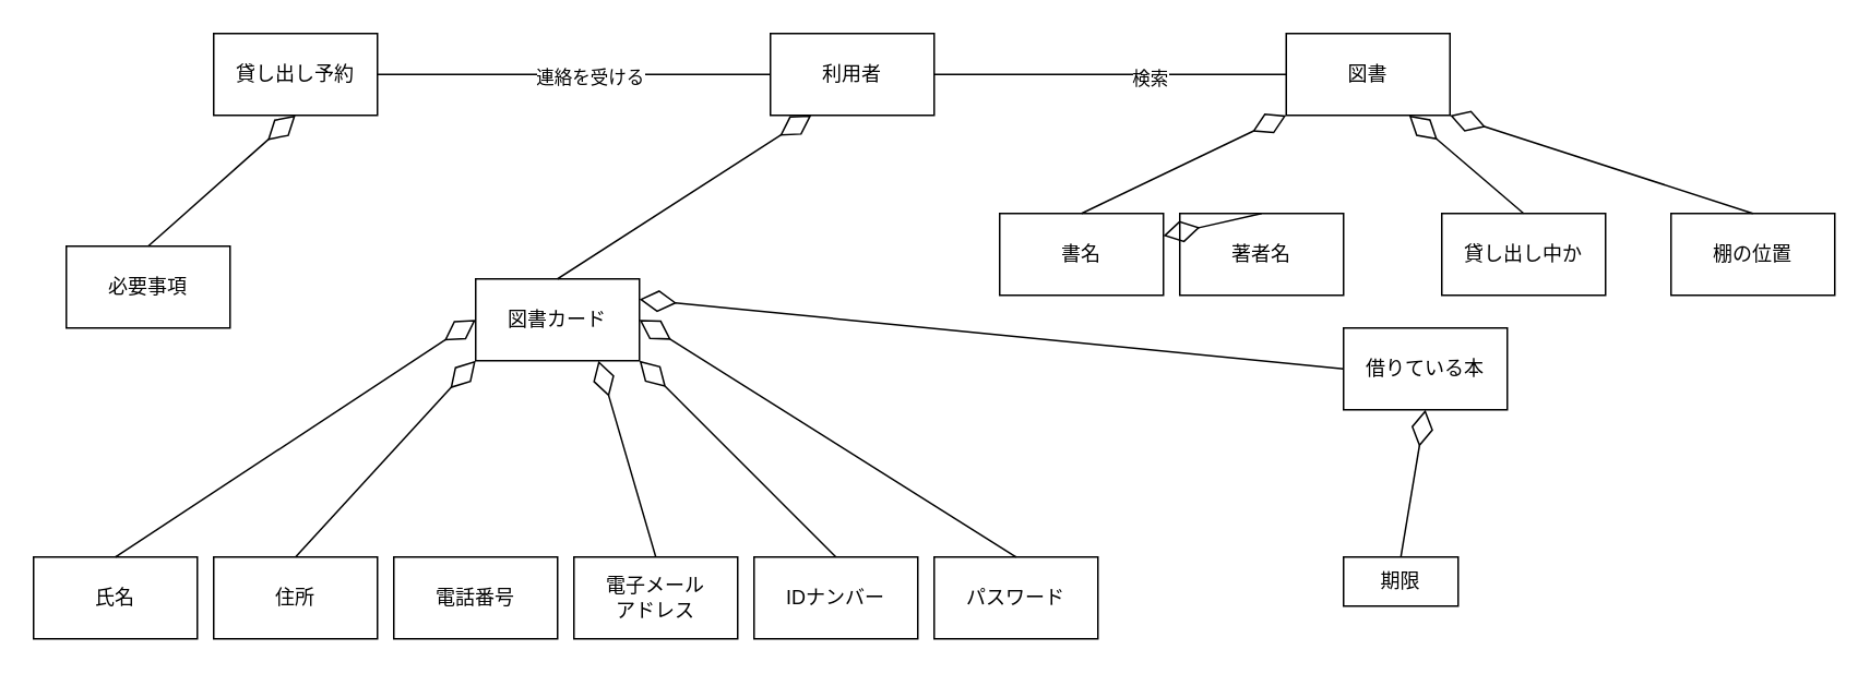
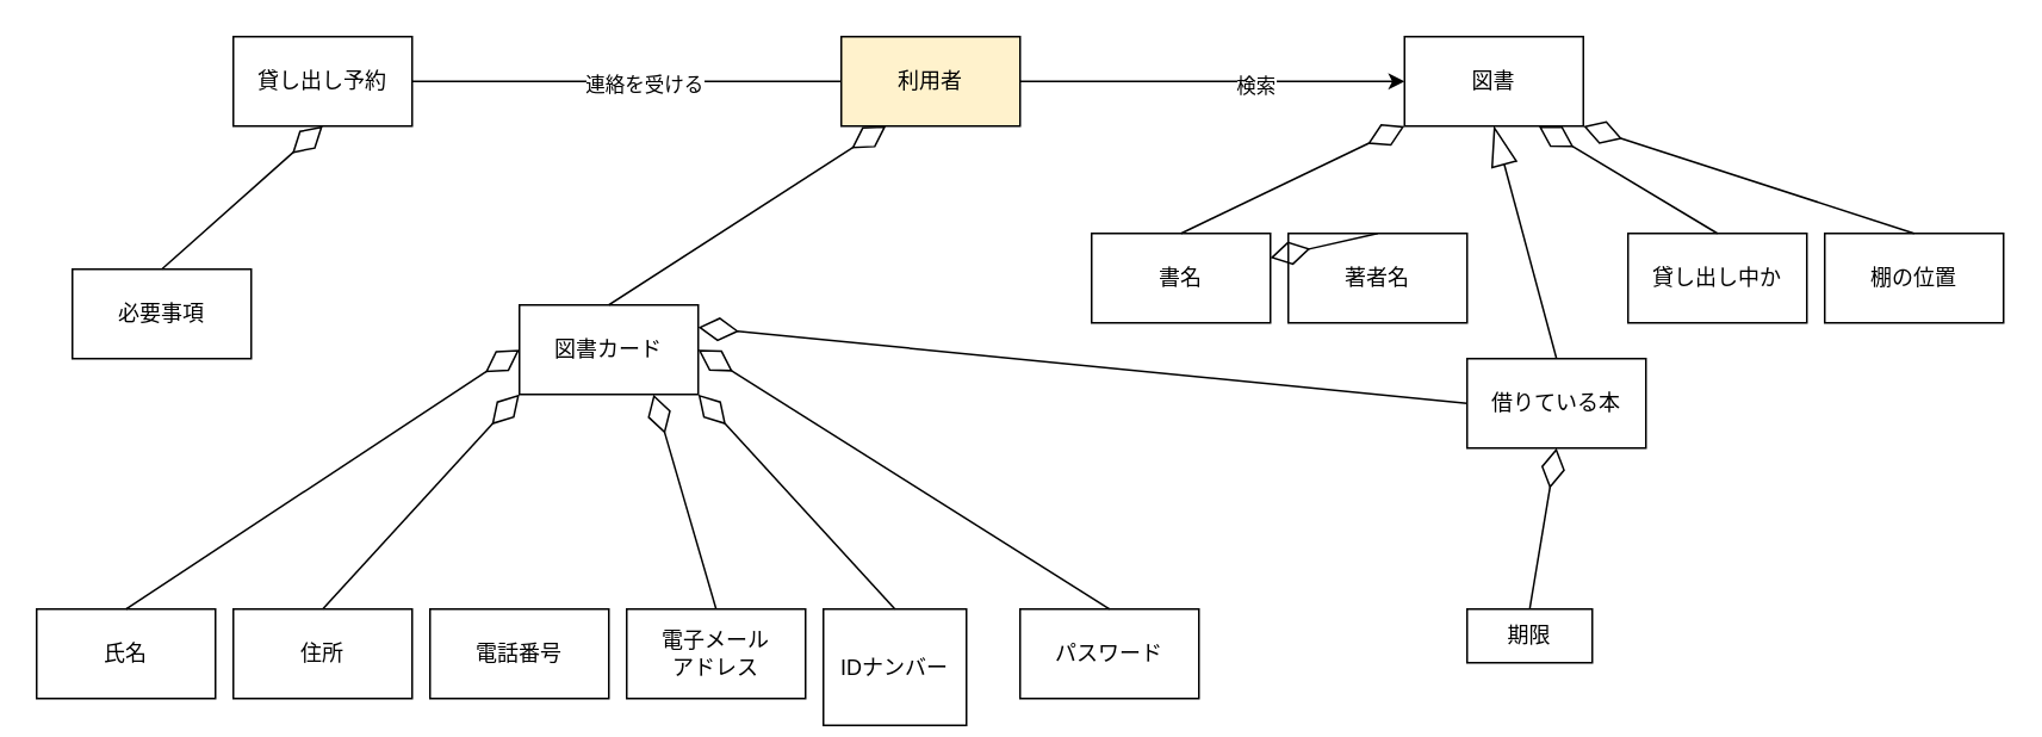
- <mxCell id="4" value="利用者" style="rounded=0;whiteSpace=wrap;html=1;" vertex="1" parent="1"><mxGeometry x="470" y="20" width="100" height="50" as="geometry" /></mxCell>
+ <mxCell id="4" value="利用者" style="rounded=0;whiteSpace=wrap;html=1;fillColor=#fff2cc;" vertex="1" parent="1"><mxGeometry x="470" y="20" width="100" height="50" as="geometry" /></mxCell>
- <mxCell id="25" value="" style="endArrow=none;html=1;rounded=0;entryX=0;entryY=0.5;entryDx=0;entryDy=0;exitX=1;exitY=0.5;exitDx=0;exitDy=0;" edge="1" parent="1" source="4" target="22"><mxGeometry width="50" height="50" relative="1" as="geometry"><mxPoint x="740" y="160" as="sourcePoint" /><mxPoint x="790" y="110" as="targetPoint" /></mxGeometry></mxCell>
+ <mxCell id="25" value="" style="endArrow=classic;html=1;rounded=0;entryX=0;entryY=0.5;entryDx=0;entryDy=0;exitX=1;exitY=0.5;exitDx=0;exitDy=0;" edge="1" parent="1" source="4" target="22"><mxGeometry width="50" height="50" relative="1" as="geometry"><mxPoint x="740" y="160" as="sourcePoint" /><mxPoint x="790" y="110" as="targetPoint" /></mxGeometry></mxCell>
+ <mxCell id="36" value="" style="endArrow=blockThin;html=1;rounded=0;entryX=0.5;entryY=1;entryDx=0;entryDy=0;exitX=0.5;exitY=0;exitDx=0;exitDy=0;endSize=20;endFill=0;" edge="1" parent="1" source="16" target="22"><mxGeometry width="50" height="50" relative="1" as="geometry"><mxPoint x="790" y="150" as="sourcePoint" /><mxPoint x="830" y="90" as="targetPoint" /></mxGeometry></mxCell>
- <mxCell id="31" value="貸し出し中か" style="rounded=0;whiteSpace=wrap;html=1;" vertex="1" parent="1"><mxGeometry x="880" y="130" width="100" height="50" as="geometry" /></mxCell>
+ <mxCell id="31" value="貸し出し中か" style="rounded=0;whiteSpace=wrap;html=1;" vertex="1" parent="1"><mxGeometry x="910" y="130" width="100" height="50" as="geometry" /></mxCell>
- <mxCell id="6" value="IDナンバー" style="rounded=0;whiteSpace=wrap;html=1;" vertex="1" parent="1"><mxGeometry x="460" y="340" width="100" height="50" as="geometry" /></mxCell>
+ <mxCell id="6" value="IDナンバー" style="rounded=0;whiteSpace=wrap;html=1;" vertex="1" parent="1"><mxGeometry x="460" y="340" width="80" height="65" as="geometry" /></mxCell>
